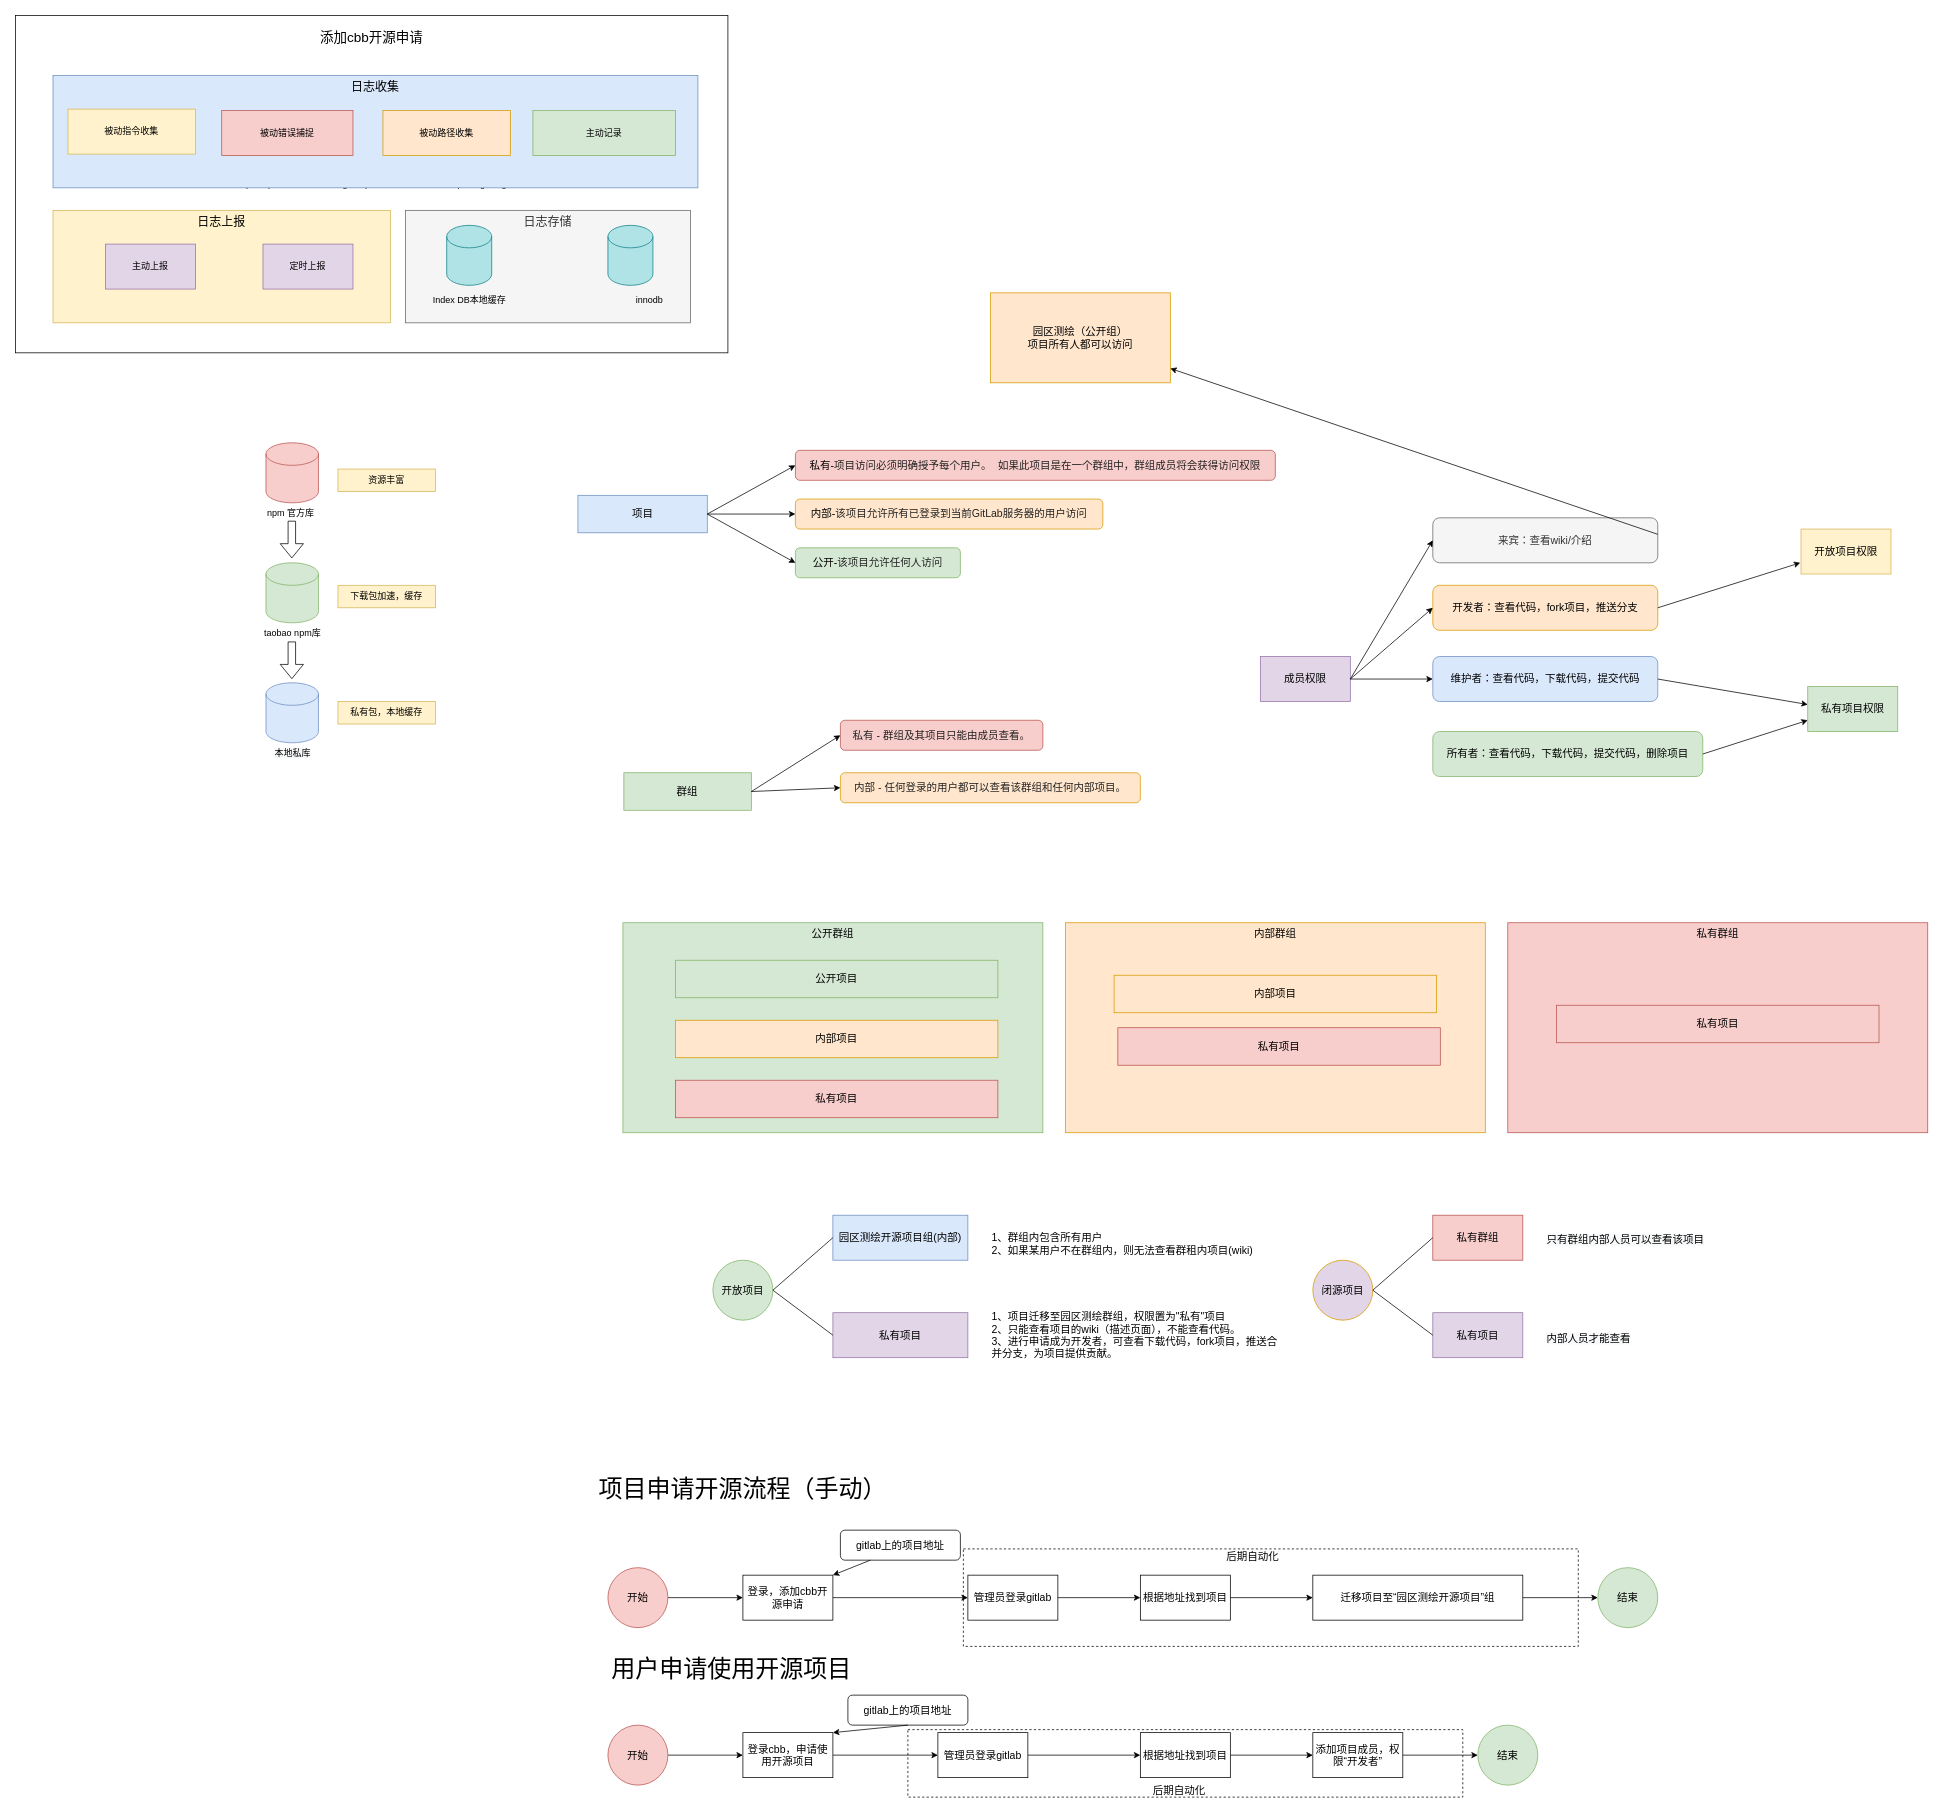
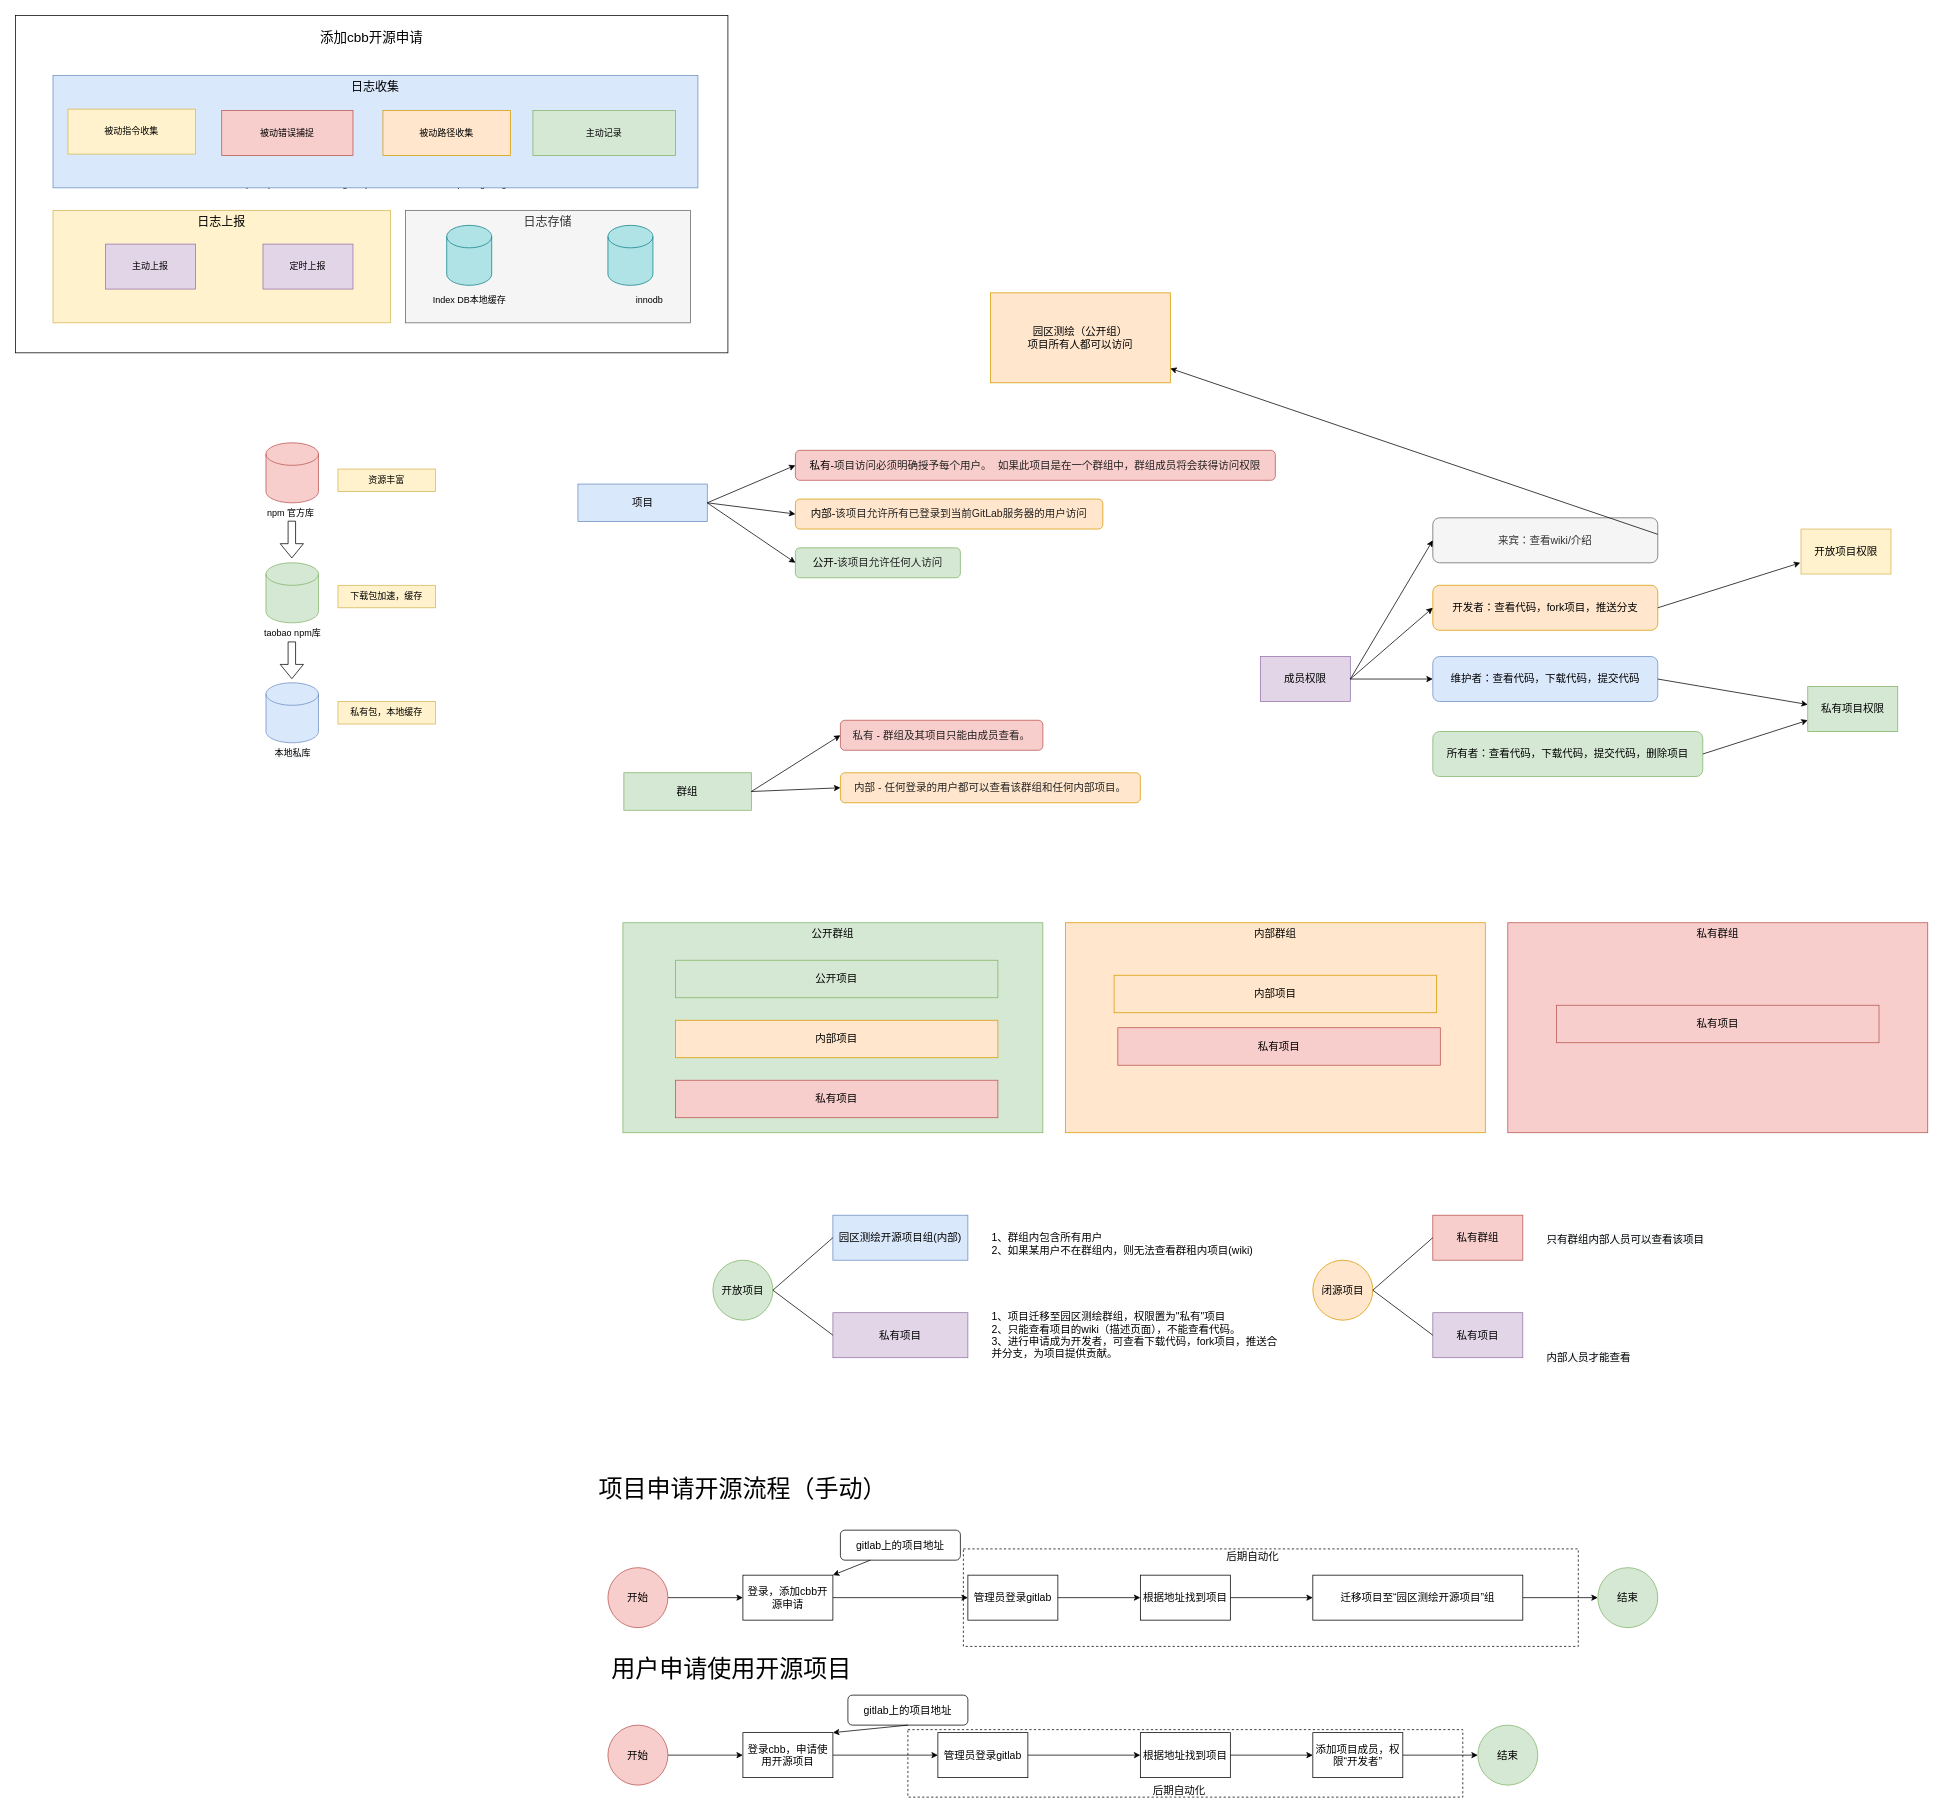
- <mxCell id="34" value="项目" style="rounded=0;whiteSpace=wrap;html=1;fontSize=14;fillColor=#dae8fc;strokeColor=#6c8ebf;" parent="1" vertex="1"><mxGeometry x="770" y="660" width="172.5" height="50" as="geometry" /></mxCell>
+ <mxCell id="34" value="项目" style="rounded=0;whiteSpace=wrap;html=1;fontSize=14;fillColor=#dae8fc;strokeColor=#6c8ebf;" parent="1" vertex="1"><mxGeometry x="770" y="645" width="172.5" height="50" as="geometry" /></mxCell>
- <mxCell id="60" value="闭源项目" style="ellipse;whiteSpace=wrap;html=1;aspect=fixed;fontSize=14;align=center;fillColor=#e1d5e7;strokeColor=#d79b00;" parent="1" vertex="1"><mxGeometry x="1750" y="1680" width="80" height="80" as="geometry" /></mxCell>
+ <mxCell id="60" value="闭源项目" style="ellipse;whiteSpace=wrap;html=1;aspect=fixed;fontSize=14;align=center;fillColor=#ffe6cc;strokeColor=#d79b00;" parent="1" vertex="1"><mxGeometry x="1750" y="1680" width="80" height="80" as="geometry" /></mxCell>
- <mxCell id="76" value="&lt;span style=&quot;color: rgb(0 , 0 , 0) ; font-family: &amp;#34;helvetica&amp;#34; ; font-size: 14px ; font-style: normal ; font-weight: 400 ; letter-spacing: normal ; text-align: left ; text-indent: 0px ; text-transform: none ; word-spacing: 0px ; background-color: rgb(248 , 249 , 250) ; display: inline ; float: none&quot;&gt;内部人员才能查看&lt;br&gt;&lt;/span&gt;" style="text;whiteSpace=wrap;html=1;fontSize=14;" parent="1" vertex="1"><mxGeometry x="2060" y="1770" width="350" height="30" as="geometry" /></mxCell>
+ <mxCell id="76" value="&lt;span style=&quot;color: rgb(0 , 0 , 0) ; font-family: &amp;#34;helvetica&amp;#34; ; font-size: 14px ; font-style: normal ; font-weight: 400 ; letter-spacing: normal ; text-align: left ; text-indent: 0px ; text-transform: none ; word-spacing: 0px ; background-color: rgb(248 , 249 , 250) ; display: inline ; float: none&quot;&gt;内部人员才能查看&lt;br&gt;&lt;/span&gt;" style="text;whiteSpace=wrap;html=1;fontSize=14;" parent="1" vertex="1"><mxGeometry x="2060" y="1795" width="350" height="30" as="geometry" /></mxCell>
